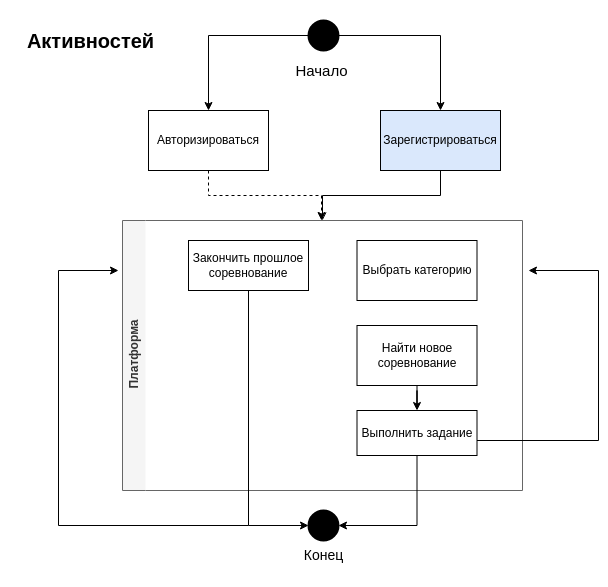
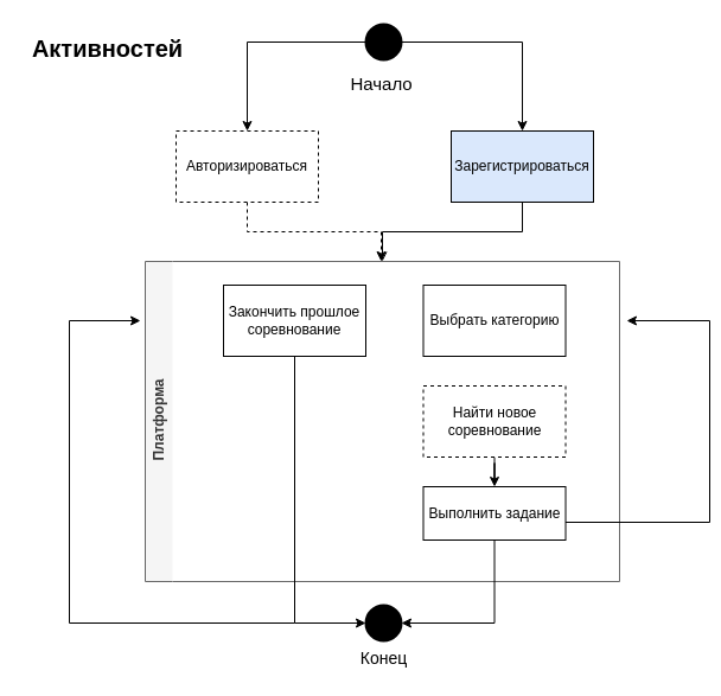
- <mxCell id="15" value="Авторизироваться" style="rounded=0;whiteSpace=wrap;html=1;" vertex="1" parent="1"><mxGeometry x="148" y="110" width="120" height="60" as="geometry" /></mxCell>
+ <mxCell id="15" value="Авторизироваться" style="rounded=0;whiteSpace=wrap;html=1;dashed=1;" vertex="1" parent="1"><mxGeometry x="148" y="110" width="120" height="60" as="geometry" /></mxCell>
- <mxCell id="8" value="Закончить прошлое соревнование" style="rounded=0;whiteSpace=wrap;html=1;" vertex="1" parent="7"><mxGeometry x="66" y="20" width="120" height="50" as="geometry" /></mxCell>
+ <mxCell id="8" value="Закончить прошлое соревнование" style="rounded=0;whiteSpace=wrap;html=1;" vertex="1" parent="7"><mxGeometry x="66" y="20" width="120" height="60" as="geometry" /></mxCell>
- <mxCell id="10" value="Найти новое соревнование" style="rounded=0;whiteSpace=wrap;html=1;" vertex="1" parent="7"><mxGeometry x="234.5" y="105" width="120" height="60" as="geometry" /></mxCell>
+ <mxCell id="10" value="Найти новое соревнование" style="rounded=0;whiteSpace=wrap;html=1;dashed=1;" vertex="1" parent="7"><mxGeometry x="234.5" y="105" width="120" height="60" as="geometry" /></mxCell>
